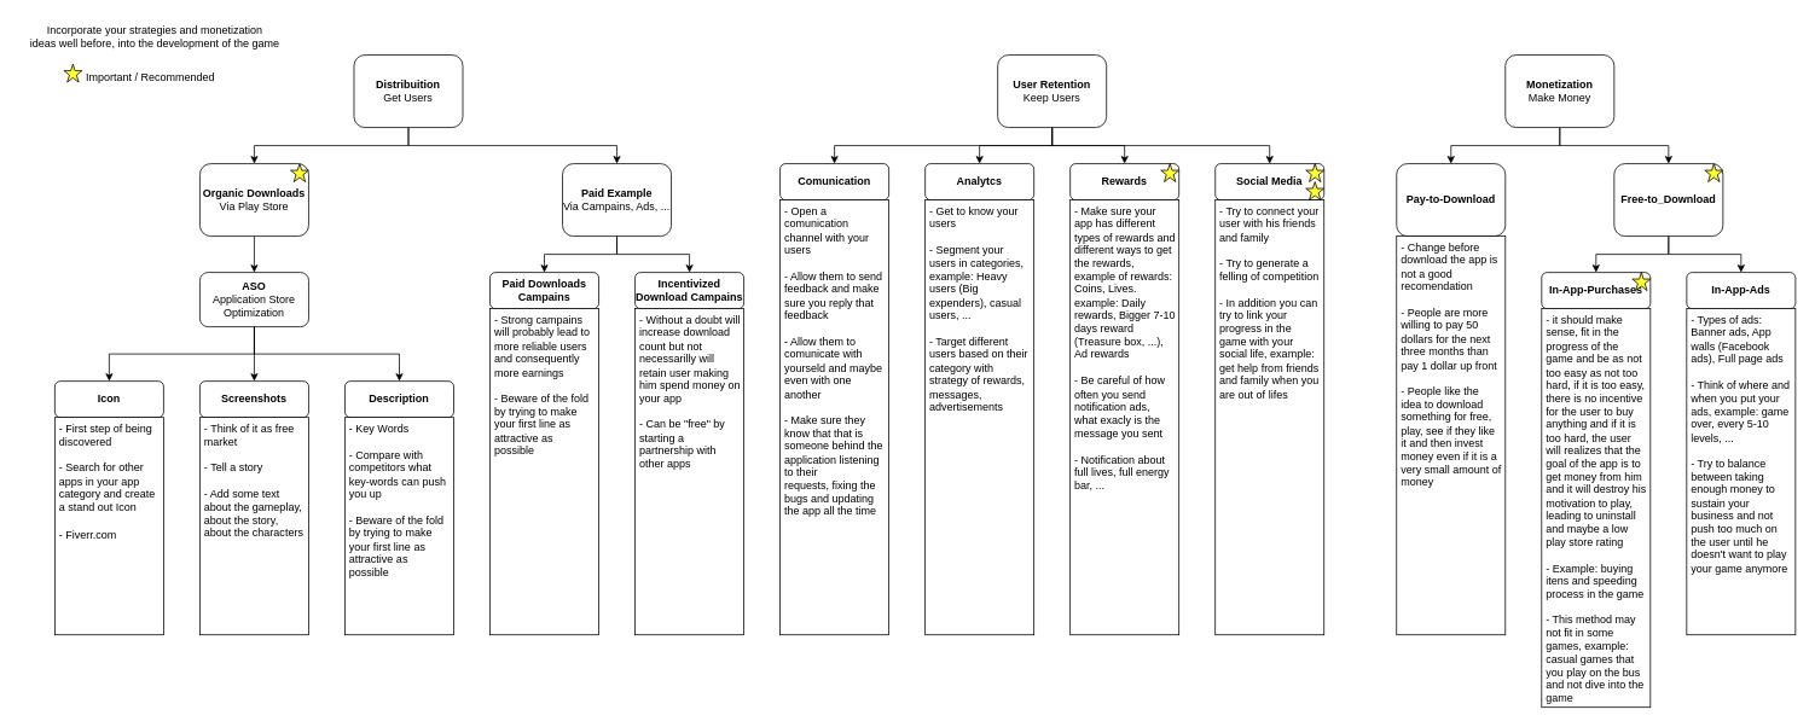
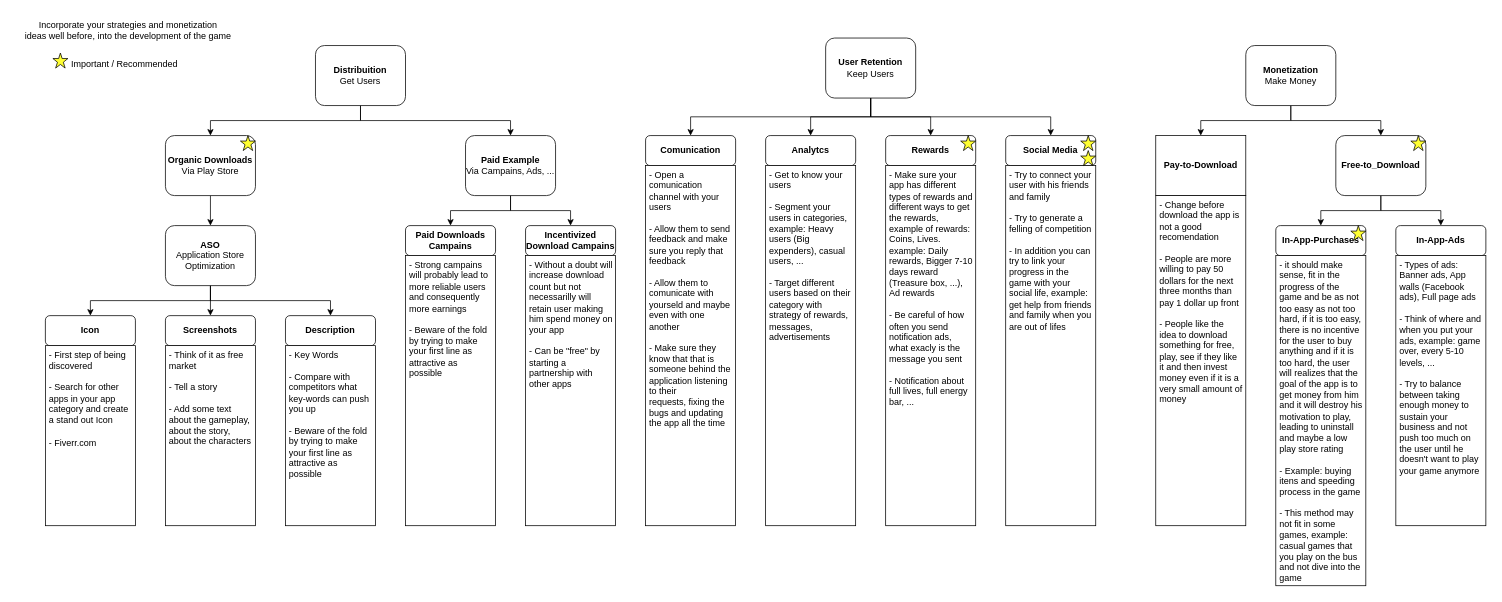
- <mxCell id="4" value="&lt;b&gt;Distribuition&lt;/b&gt;&lt;br&gt;Get Users" style="rounded=1;whiteSpace=wrap;html=1;" vertex="1" parent="1"><mxGeometry x="390" y="60" width="120" height="80" as="geometry" /></mxCell>
+ <mxCell id="4" value="&lt;b&gt;Distribuition&lt;/b&gt;&lt;br&gt;Get Users" style="rounded=1;whiteSpace=wrap;html=1;" vertex="1" parent="1"><mxGeometry x="420" y="60" width="120" height="80" as="geometry" /></mxCell>
- <mxCell id="9" value="&lt;b&gt;User Retention&lt;/b&gt;&lt;br&gt;Keep Users" style="rounded=1;whiteSpace=wrap;html=1;" vertex="1" parent="1"><mxGeometry x="1100" y="60" width="120" height="80" as="geometry" /></mxCell>
+ <mxCell id="9" value="&lt;b&gt;User Retention&lt;/b&gt;&lt;br&gt;Keep Users" style="rounded=1;whiteSpace=wrap;html=1;" vertex="1" parent="1"><mxGeometry x="1100" y="50" width="120" height="80" as="geometry" /></mxCell>
- <mxCell id="61" value="&lt;b&gt;Pay-to-Download&lt;/b&gt;" style="rounded=1;whiteSpace=wrap;html=1;" vertex="1" parent="1"><mxGeometry x="1540" y="180" width="120" height="80" as="geometry" /></mxCell>
+ <mxCell id="61" value="&lt;b&gt;Pay-to-Download&lt;/b&gt;" style="whiteSpace=wrap;html=1;rounded=0;" vertex="1" parent="1"><mxGeometry x="1540" y="180" width="120" height="80" as="geometry" /></mxCell>
- <mxCell id="22" value="&lt;b&gt;ASO&lt;/b&gt;&lt;br&gt;Application Store Optimization" style="rounded=1;whiteSpace=wrap;html=1;" vertex="1" parent="1"><mxGeometry x="220" y="300" width="120" height="60" as="geometry" /></mxCell>
+ <mxCell id="22" value="&lt;b&gt;ASO&lt;/b&gt;&lt;br&gt;Application Store Optimization" style="rounded=1;whiteSpace=wrap;html=1;" vertex="1" parent="1"><mxGeometry x="220" y="300" width="120" height="80" as="geometry" /></mxCell>
